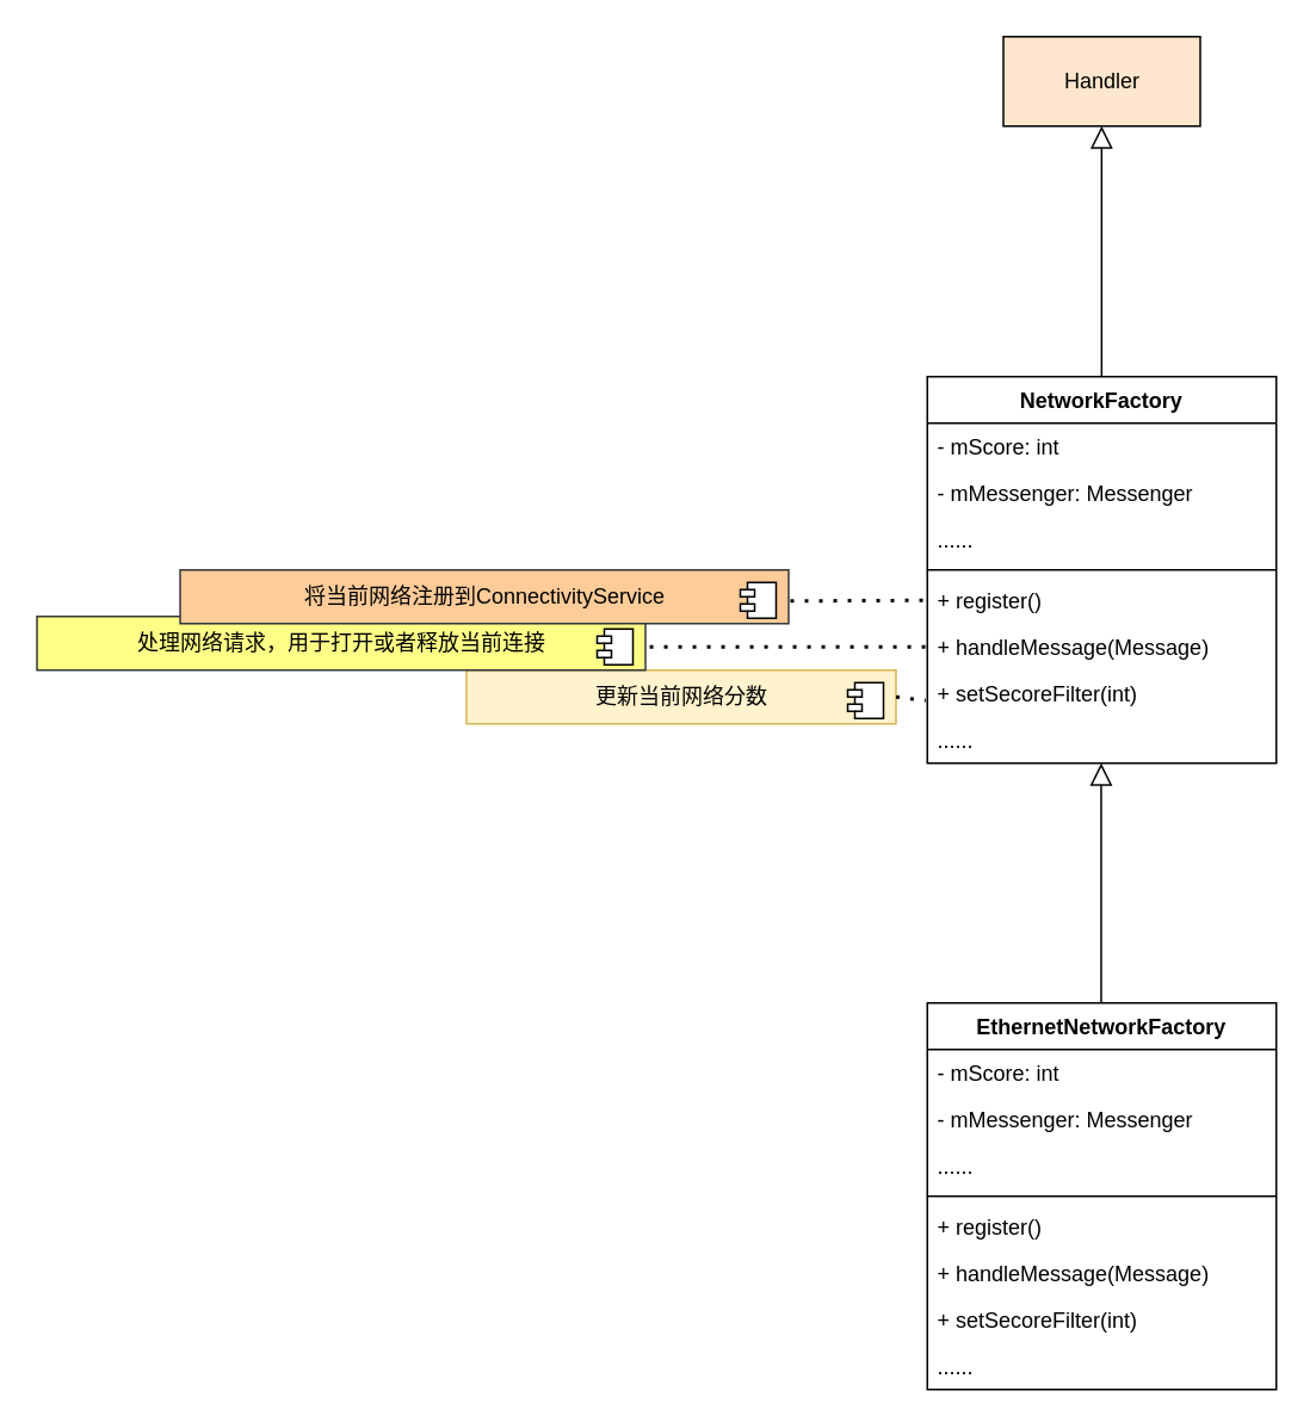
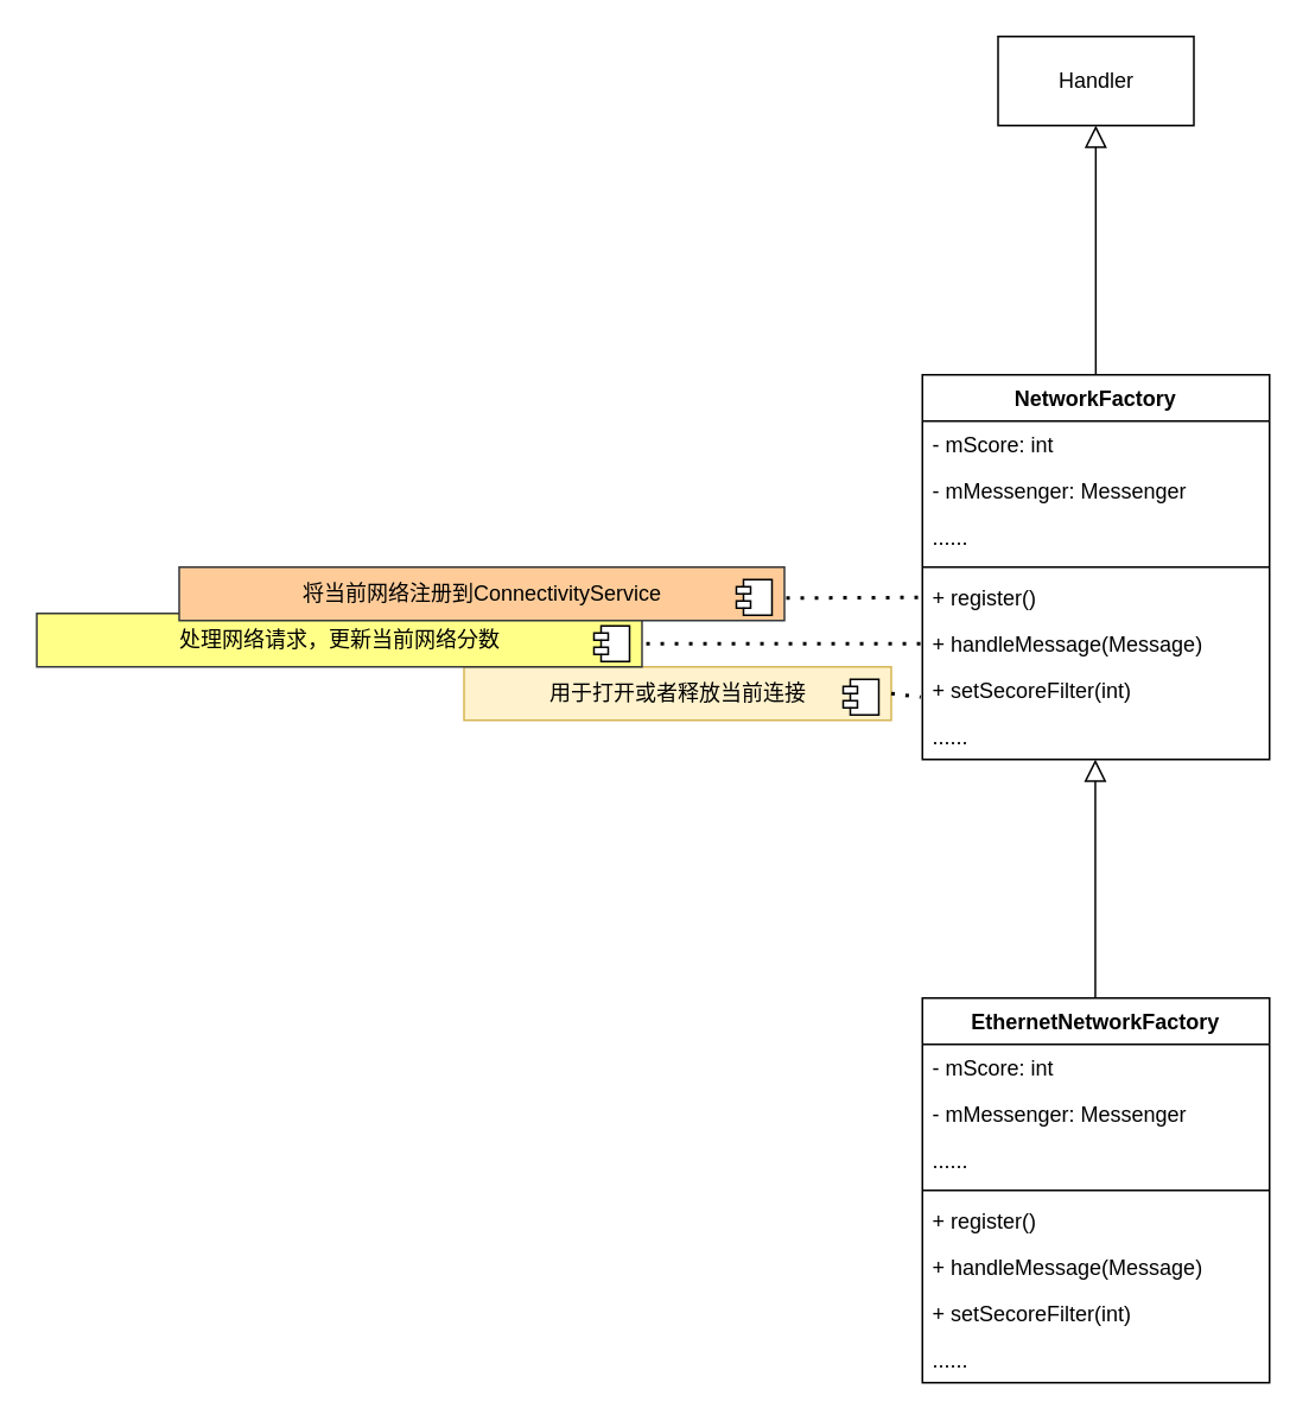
- <mxCell id="3" value="Handler" style="html=1;fillColor=#ffe6cc;" vertex="1" parent="1"><mxGeometry x="560" y="20" width="110" height="50" as="geometry" /></mxCell>
+ <mxCell id="3" value="Handler" style="html=1;" vertex="1" parent="1"><mxGeometry x="560" y="20" width="110" height="50" as="geometry" /></mxCell>
- <mxCell id="16" value="处理网络请求，用于打开或者释放当前连接" style="html=1;dropTarget=0;fillColor=#ffff88;strokeColor=#36393d;" vertex="1" parent="1"><mxGeometry x="20" y="344" width="340" height="30" as="geometry" /></mxCell>
+ <mxCell id="16" value="处理网络请求，更新当前网络分数" style="html=1;dropTarget=0;fillColor=#ffff88;strokeColor=#36393d;" vertex="1" parent="1"><mxGeometry x="20" y="344" width="340" height="30" as="geometry" /></mxCell>
- <mxCell id="13" value="更新当前网络分数" style="html=1;dropTarget=0;fillColor=#fff2cc;strokeColor=#d6b656;" vertex="1" parent="1"><mxGeometry x="260" y="374" width="240" height="30" as="geometry" /></mxCell>
+ <mxCell id="13" value="用于打开或者释放当前连接" style="html=1;dropTarget=0;fillColor=#fff2cc;strokeColor=#d6b656;" vertex="1" parent="1"><mxGeometry x="260" y="374" width="240" height="30" as="geometry" /></mxCell>
